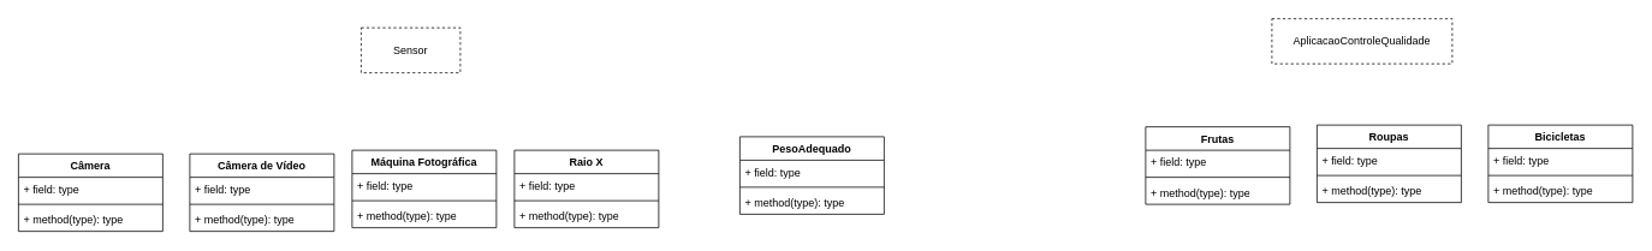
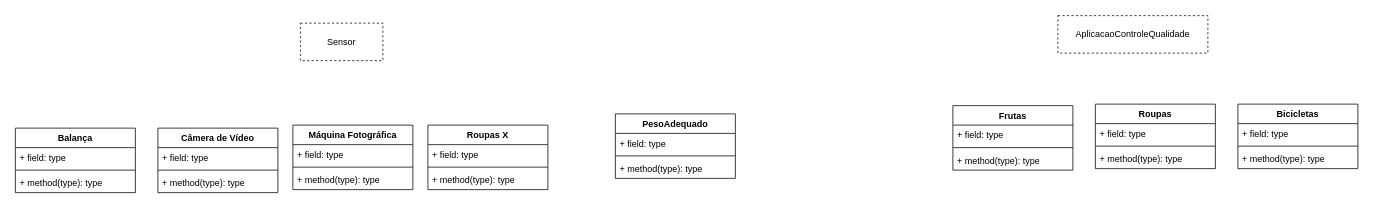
- <mxCell id="16" value="Raio X" style="swimlane;fontStyle=1;align=center;verticalAlign=top;childLayout=stackLayout;horizontal=1;startSize=26;horizontalStack=0;resizeParent=1;resizeParentMax=0;resizeLast=0;collapsible=1;marginBottom=0;whiteSpace=wrap;html=1;" vertex="1" parent="1"><mxGeometry x="570" y="166" width="160" height="86" as="geometry" /></mxCell>
+ <mxCell id="16" value="Roupas X" style="swimlane;fontStyle=1;align=center;verticalAlign=top;childLayout=stackLayout;horizontal=1;startSize=26;horizontalStack=0;resizeParent=1;resizeParentMax=0;resizeLast=0;collapsible=1;marginBottom=0;whiteSpace=wrap;html=1;" vertex="1" parent="1"><mxGeometry x="570" y="166" width="160" height="86" as="geometry" /></mxCell>
- <mxCell id="4" value="Câmera" style="swimlane;fontStyle=1;align=center;verticalAlign=top;childLayout=stackLayout;horizontal=1;startSize=26;horizontalStack=0;resizeParent=1;resizeParentMax=0;resizeLast=0;collapsible=1;marginBottom=0;whiteSpace=wrap;html=1;" vertex="1" parent="1"><mxGeometry x="20" y="170" width="160" height="86" as="geometry" /></mxCell>
+ <mxCell id="4" value="Balança" style="swimlane;fontStyle=1;align=center;verticalAlign=top;childLayout=stackLayout;horizontal=1;startSize=26;horizontalStack=0;resizeParent=1;resizeParentMax=0;resizeLast=0;collapsible=1;marginBottom=0;whiteSpace=wrap;html=1;" vertex="1" parent="1"><mxGeometry x="20" y="170" width="160" height="86" as="geometry" /></mxCell>
